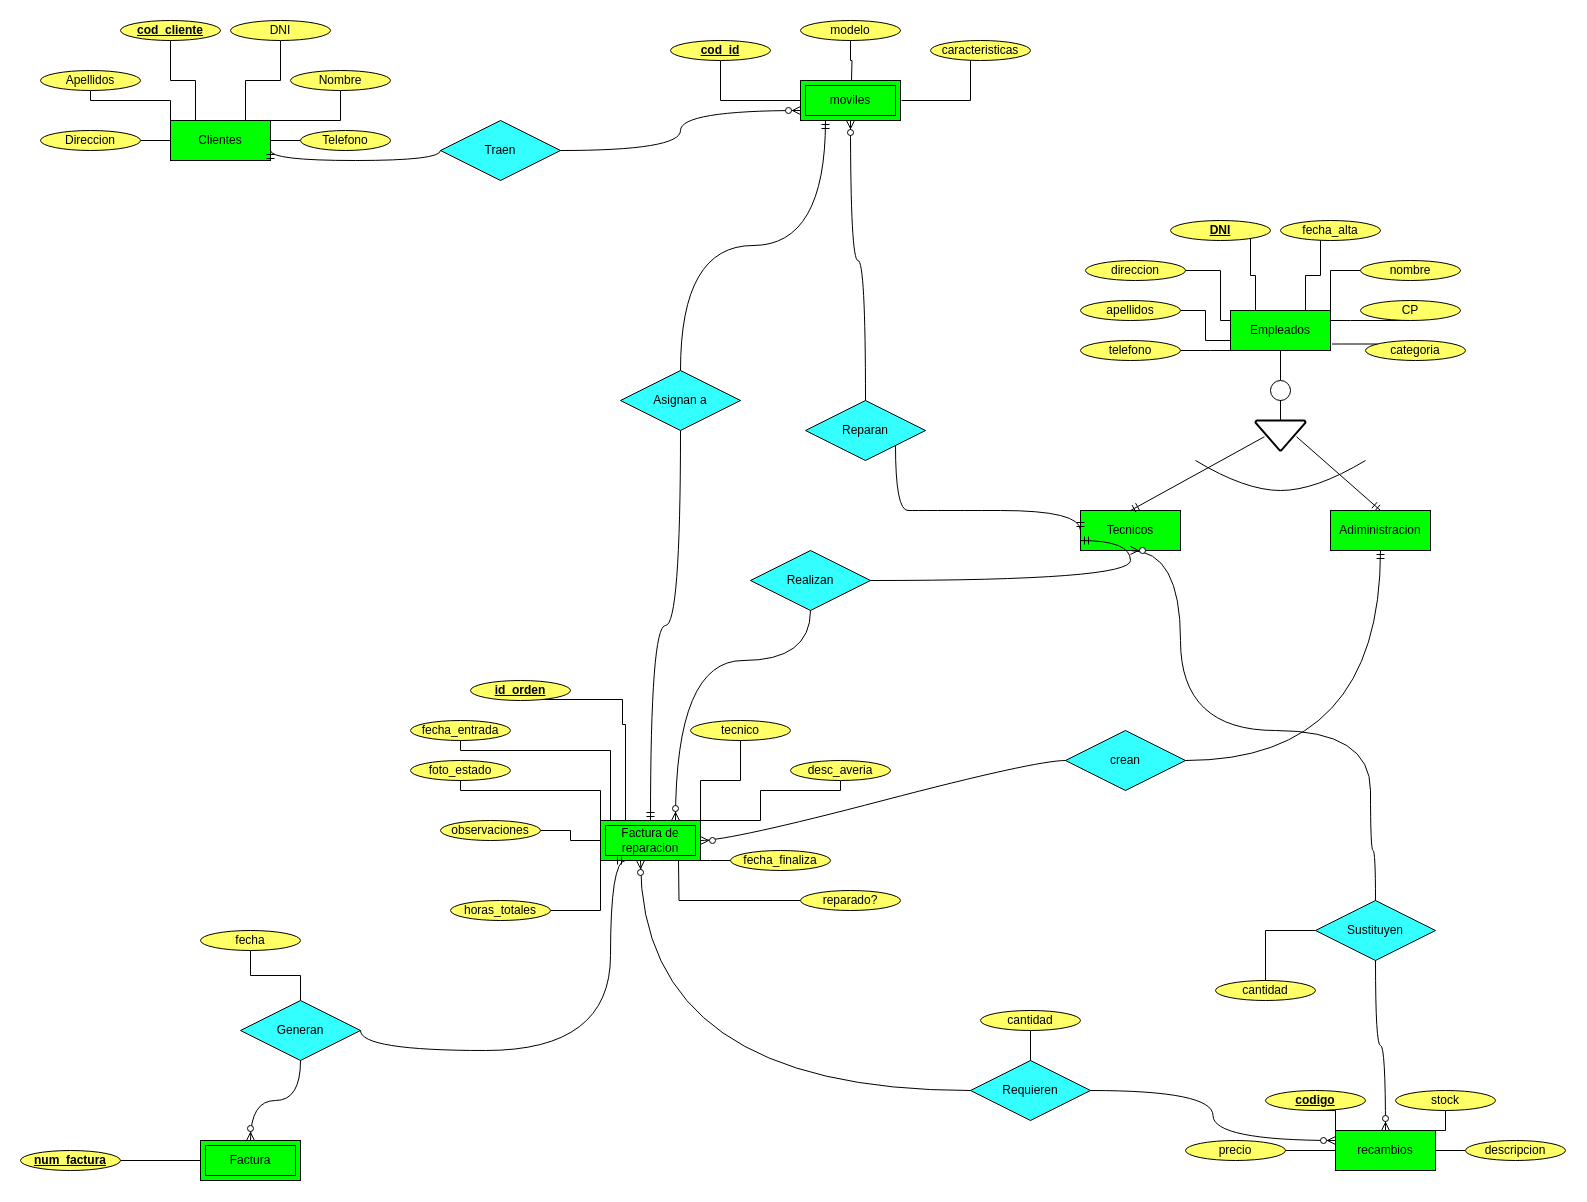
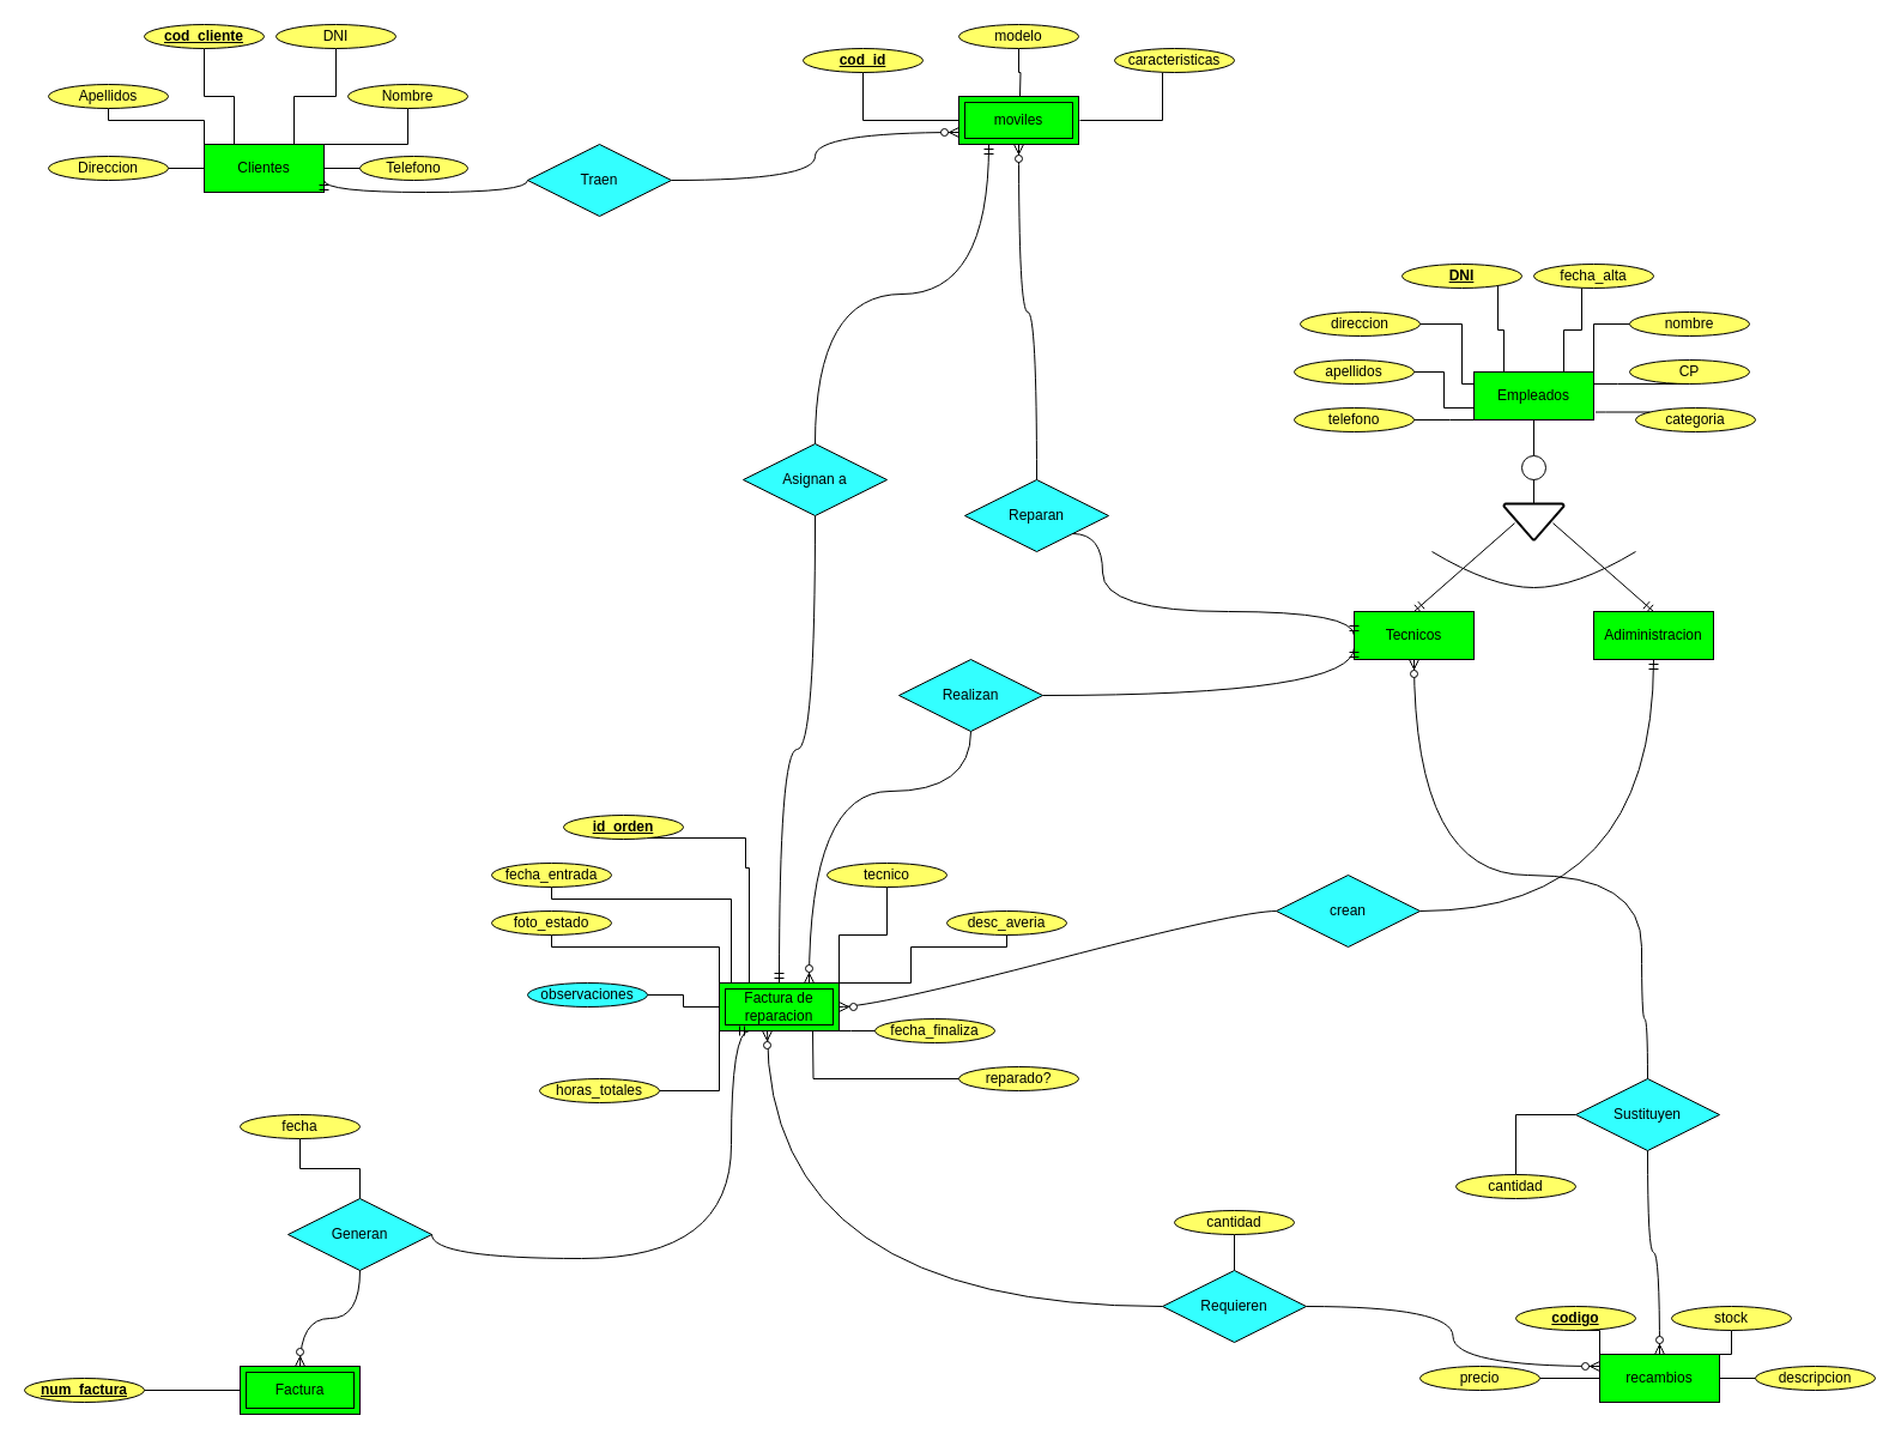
- <mxCell id="6" value="Tecnicos" style="whiteSpace=wrap;html=1;align=center;fillColor=#00FF00;" parent="1" vertex="1"><mxGeometry x="1080" y="510" width="100" height="40" as="geometry" /></mxCell>
+ <mxCell id="6" value="Tecnicos" style="whiteSpace=wrap;html=1;align=center;fillColor=#00FF00;" parent="1" vertex="1"><mxGeometry x="1130" y="510" width="100" height="40" as="geometry" /></mxCell>
- <mxCell id="35" value="observaciones" style="ellipse;whiteSpace=wrap;html=1;align=center;fillColor=#FFFF66;" parent="1" vertex="1"><mxGeometry x="440" y="820" width="100" height="20" as="geometry" /></mxCell>
+ <mxCell id="35" value="observaciones" style="ellipse;whiteSpace=wrap;html=1;align=center;fillColor=#33ffff;" parent="1" vertex="1"><mxGeometry x="440" y="820" width="100" height="20" as="geometry" /></mxCell>
